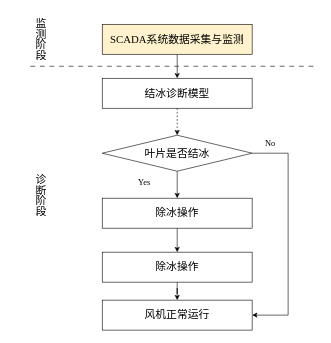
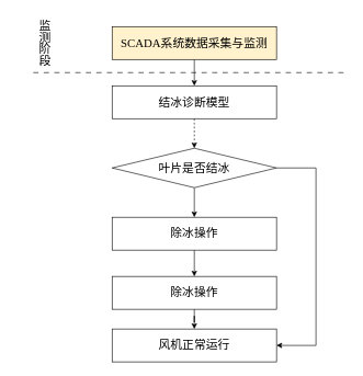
- <mxCell id="15" value="&lt;font style=&quot;font-size: 14px;&quot;&gt;No&lt;/font&gt;" style="text;html=1;align=center;verticalAlign=middle;resizable=0;points=[];autosize=1;strokeColor=none;fillColor=none;fontFamily=Times New Roman;" parent="1" vertex="1"><mxGeometry x="430" y="225" width="40" height="30" as="geometry" /></mxCell>
- <mxCell id="14" value="&lt;font style=&quot;font-size: 14px;&quot;&gt;Yes&lt;/font&gt;" style="text;html=1;align=center;verticalAlign=middle;resizable=0;points=[];autosize=1;strokeColor=none;fillColor=none;fontFamily=Times New Roman;" parent="1" vertex="1"><mxGeometry x="220" y="290" width="40" height="30" as="geometry" /></mxCell>
- <mxCell id="18" value="&lt;font face=&quot;SimSun&quot; style=&quot;font-size: 18px;&quot;&gt;诊断阶段&lt;/font&gt;" style="text;html=1;align=center;verticalAlign=middle;whiteSpace=wrap;rounded=0;textDirection=vertical-lr;" vertex="1" parent="1"><mxGeometry x="20" y="270" width="90" height="110" as="geometry" /></mxCell>
